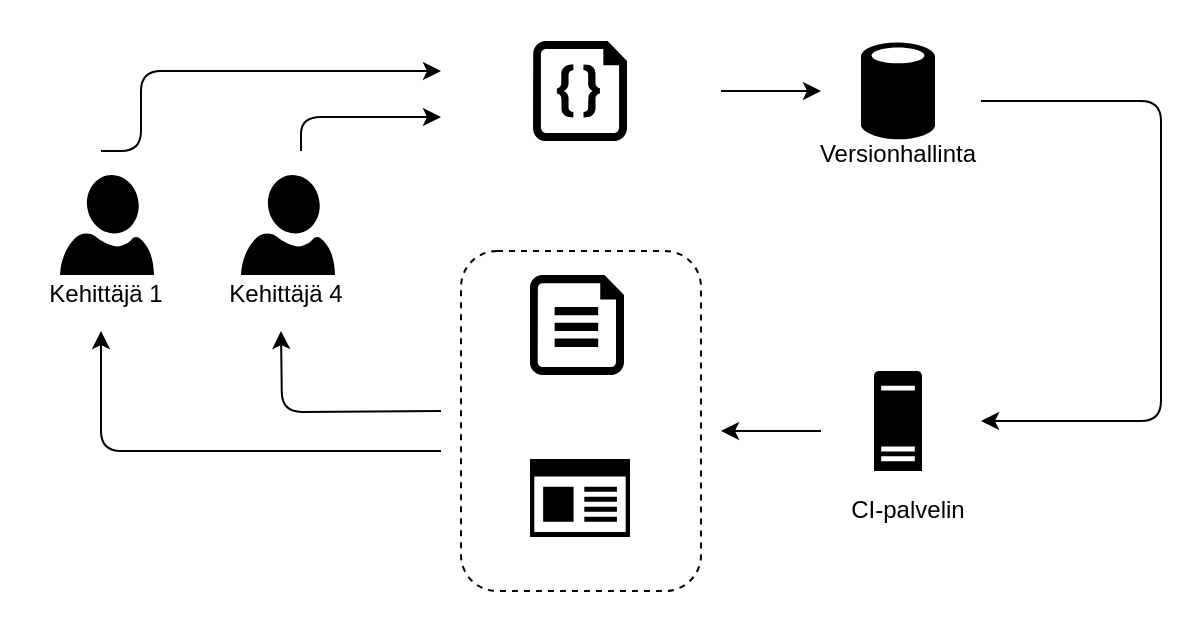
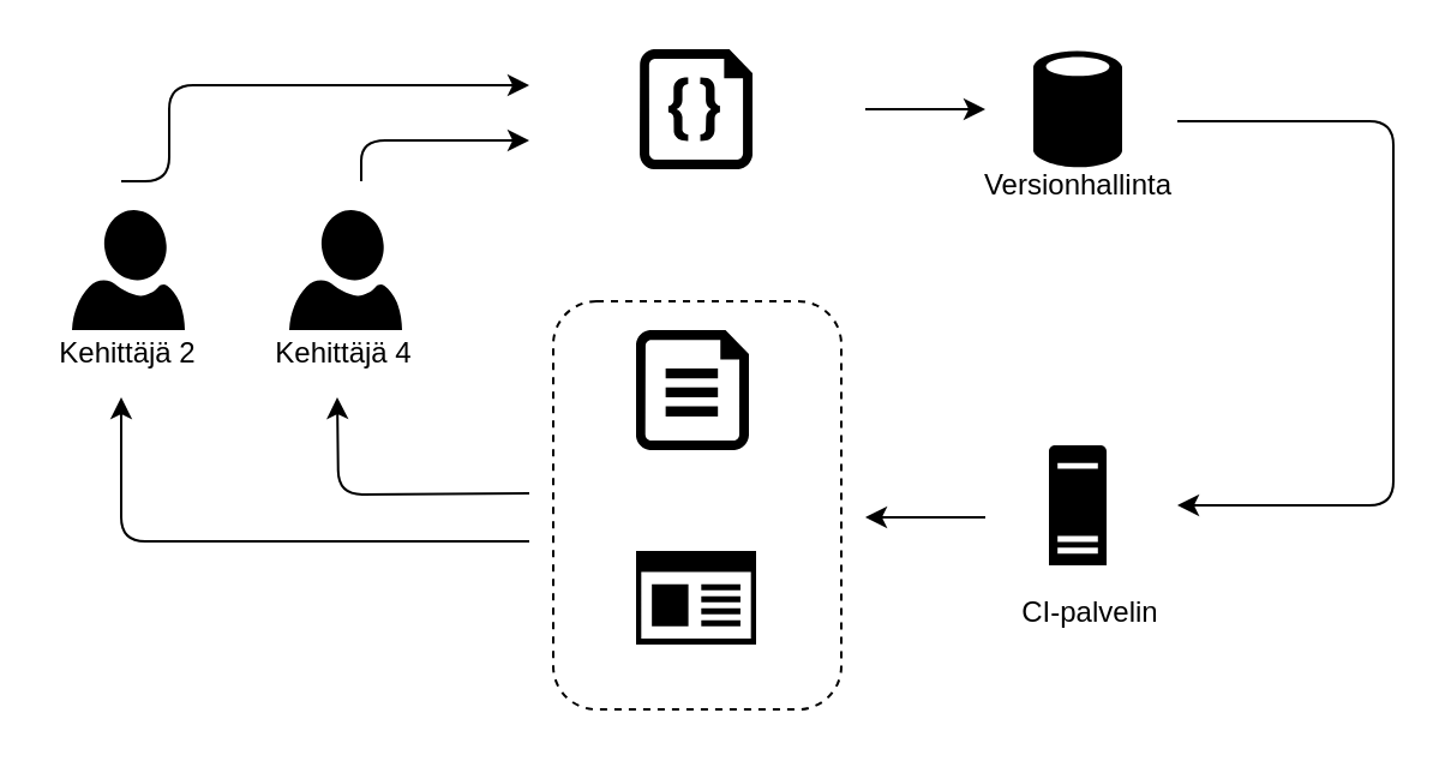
- <mxCell id="17" value="&lt;div&gt;Kehittäjä 1&lt;br&gt;&lt;/div&gt;" style="text;html=1;strokeColor=none;fillColor=none;align=center;verticalAlign=middle;whiteSpace=wrap;rounded=0;" parent="1" vertex="1"><mxGeometry x="20" y="137" width="66" height="20" as="geometry" /></mxCell>
+ <mxCell id="17" value="&lt;div&gt;Kehittäjä 2&lt;br&gt;&lt;/div&gt;" style="text;html=1;strokeColor=none;fillColor=none;align=center;verticalAlign=middle;whiteSpace=wrap;rounded=0;" parent="1" vertex="1"><mxGeometry x="20" y="137" width="66" height="20" as="geometry" /></mxCell>
